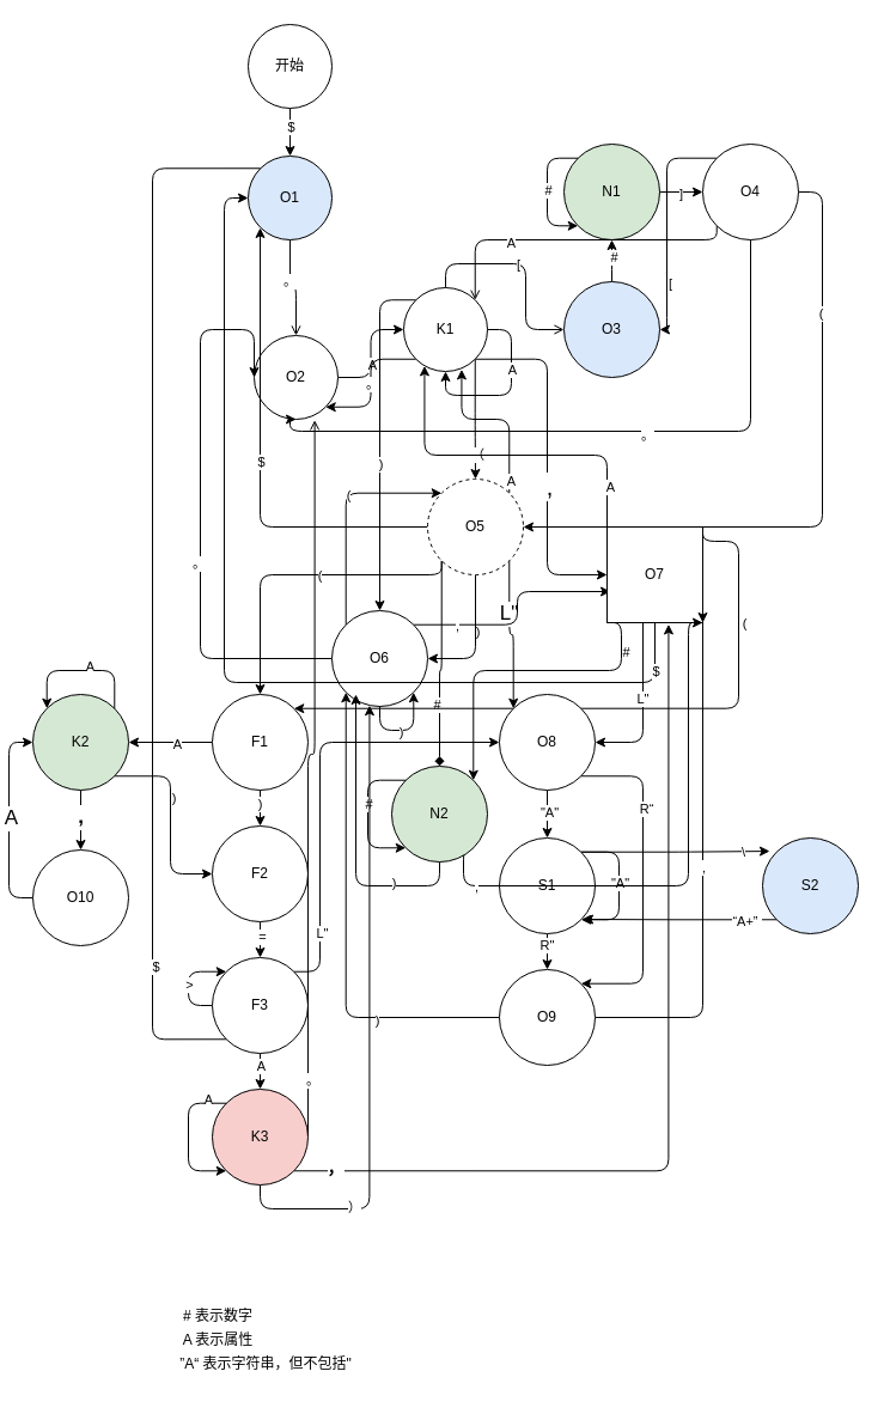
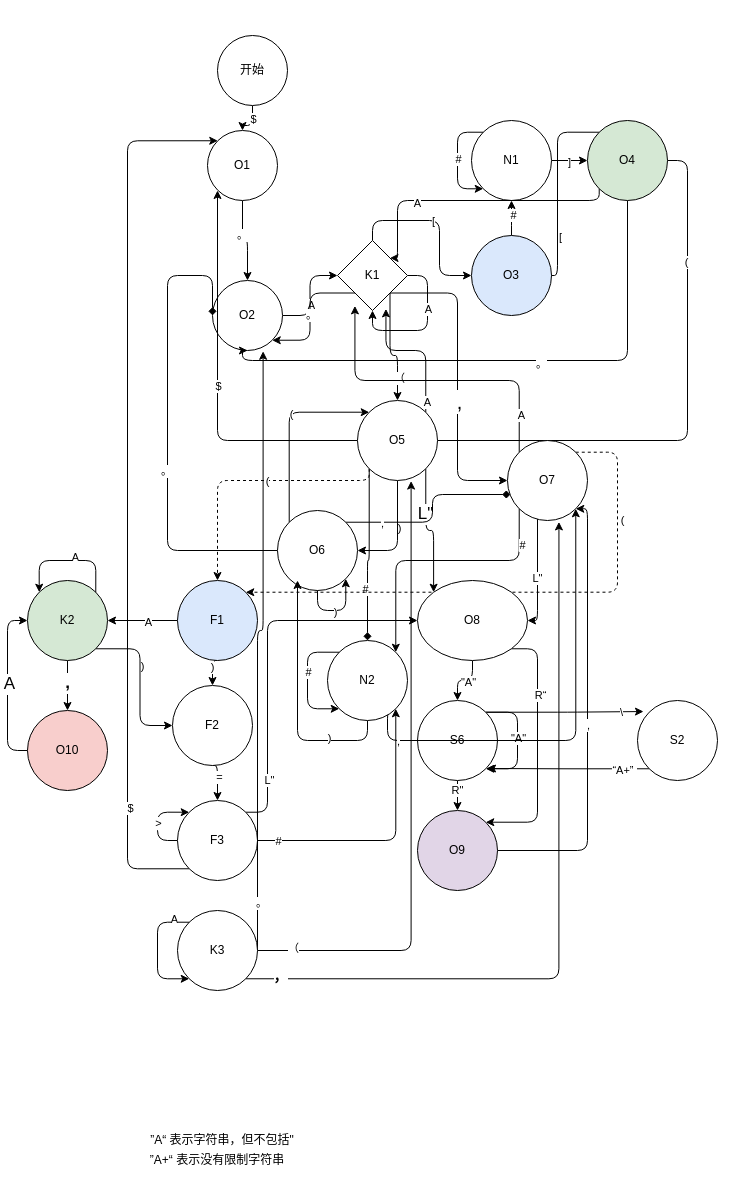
- <mxCell id="4" value="开始" style="ellipse;whiteSpace=wrap;html=1;rounded=1;" parent="1" vertex="1"><mxGeometry x="200" y="20" width="70" height="70" as="geometry" /></mxCell>
+ <mxCell id="4" value="开始" style="ellipse;whiteSpace=wrap;html=1;rounded=1;" parent="1" vertex="1"><mxGeometry x="210" y="35" width="70" height="70" as="geometry" /></mxCell>
- <mxCell id="113" style="edgeStyle=orthogonalEdgeStyle;orthogonalLoop=1;jettySize=auto;html=1;exitX=0;exitY=1;exitDx=0;exitDy=0;entryX=0;entryY=0;entryDx=0;entryDy=0;endArrow=none;" parent="1" source="121" target="8" edge="1"><mxGeometry relative="1" as="geometry"><Array as="points"><mxPoint x="120" y="868" /><mxPoint x="120" y="140" /></Array></mxGeometry></mxCell>
+ <mxCell id="113" style="edgeStyle=orthogonalEdgeStyle;orthogonalLoop=1;jettySize=auto;html=1;exitX=0;exitY=1;exitDx=0;exitDy=0;entryX=0;entryY=0;entryDx=0;entryDy=0;" parent="1" source="121" target="8" edge="1"><mxGeometry relative="1" as="geometry"><Array as="points"><mxPoint x="120" y="868" /><mxPoint x="120" y="140" /></Array></mxGeometry></mxCell>
- <mxCell id="31" value="N1" style="ellipse;whiteSpace=wrap;html=1;aspect=fixed;rounded=1;fillColor=#d5e8d4;" parent="1" vertex="1"><mxGeometry x="464" y="120" width="80" height="80" as="geometry" /></mxCell>
+ <mxCell id="31" value="N1" style="ellipse;whiteSpace=wrap;html=1;aspect=fixed;rounded=1;" parent="1" vertex="1"><mxGeometry x="464" y="120" width="80" height="80" as="geometry" /></mxCell>
- <mxCell id="42" value="O4" style="ellipse;whiteSpace=wrap;html=1;aspect=fixed;rounded=1;" parent="1" vertex="1"><mxGeometry x="580" y="120" width="80" height="80" as="geometry" /></mxCell>
+ <mxCell id="42" value="O4" style="ellipse;whiteSpace=wrap;html=1;aspect=fixed;rounded=1;fillColor=#d5e8d4;" parent="1" vertex="1"><mxGeometry x="580" y="120" width="80" height="80" as="geometry" /></mxCell>
- <mxCell id="8" value="O1" style="ellipse;whiteSpace=wrap;html=1;rounded=1;fillColor=#dae8fc;" parent="1" vertex="1"><mxGeometry x="200" y="130" width="70" height="70" as="geometry" /></mxCell>
+ <mxCell id="8" value="O1" style="ellipse;whiteSpace=wrap;html=1;rounded=1;" parent="1" vertex="1"><mxGeometry x="200" y="130" width="70" height="70" as="geometry" /></mxCell>
- <mxCell id="36" style="edgeStyle=orthogonalEdgeStyle;orthogonalLoop=1;jettySize=auto;html=1;exitX=0;exitY=1;exitDx=0;exitDy=0;entryX=1;entryY=0;entryDx=0;entryDy=0;endArrow=open;" parent="1" source="42" target="25" edge="1"><mxGeometry relative="1" as="geometry"><Array as="points"><mxPoint x="592" y="200" /><mxPoint x="390" y="200" /></Array></mxGeometry></mxCell>
+ <mxCell id="36" style="edgeStyle=orthogonalEdgeStyle;orthogonalLoop=1;jettySize=auto;html=1;exitX=0;exitY=1;exitDx=0;exitDy=0;entryX=1;entryY=0;entryDx=0;entryDy=0;" parent="1" source="42" target="25" edge="1"><mxGeometry relative="1" as="geometry"><Array as="points"><mxPoint x="592" y="200" /><mxPoint x="390" y="200" /></Array></mxGeometry></mxCell>
- <mxCell id="5" style="edgeStyle=orthogonalEdgeStyle;orthogonalLoop=1;jettySize=auto;html=1;exitX=0.5;exitY=1;exitDx=0;exitDy=0;entryX=0.5;entryY=0;entryDx=0;entryDy=0;endArrow=open;" parent="1" source="8" target="11" edge="1"><mxGeometry relative="1" as="geometry" /></mxCell>
+ <mxCell id="5" style="edgeStyle=orthogonalEdgeStyle;orthogonalLoop=1;jettySize=auto;html=1;exitX=0.5;exitY=1;exitDx=0;exitDy=0;entryX=0.5;entryY=0;entryDx=0;entryDy=0;" parent="1" source="8" target="11" edge="1"><mxGeometry relative="1" as="geometry" /></mxCell>
- <mxCell id="40" style="edgeStyle=orthogonalEdgeStyle;orthogonalLoop=1;jettySize=auto;html=1;exitX=0;exitY=0;exitDx=0;exitDy=0;entryX=1;entryY=0.5;entryDx=0;entryDy=0;" parent="1" source="42" target="28" edge="1"><mxGeometry relative="1" as="geometry"><Array as="points"><mxPoint x="550" y="132" /><mxPoint x="550" y="275" /></Array></mxGeometry></mxCell>
+ <mxCell id="40" style="edgeStyle=orthogonalEdgeStyle;orthogonalLoop=1;jettySize=auto;html=1;exitX=0;exitY=0;exitDx=0;exitDy=0;entryX=1;entryY=0.5;entryDx=0;entryDy=0;endArrow=none;" parent="1" source="42" target="28" edge="1"><mxGeometry relative="1" as="geometry"><Array as="points"><mxPoint x="550" y="132" /><mxPoint x="550" y="275" /></Array></mxGeometry></mxCell>
- <mxCell id="25" value="K1" style="ellipse;whiteSpace=wrap;html=1;rounded=1;" parent="1" vertex="1"><mxGeometry x="330" y="240" width="70" height="70" as="geometry" /></mxCell>
+ <mxCell id="25" value="K1" style="rhombus;whiteSpace=wrap;html=1;" parent="1" vertex="1"><mxGeometry x="330" y="240" width="70" height="70" as="geometry" /></mxCell>
- <mxCell id="16" style="edgeStyle=orthogonalEdgeStyle;orthogonalLoop=1;jettySize=auto;html=1;exitX=0.5;exitY=0;exitDx=0;exitDy=0;entryX=0;entryY=0.5;entryDx=0;entryDy=0;endArrow=open;" parent="1" source="25" target="28" edge="1"><mxGeometry relative="1" as="geometry" /></mxCell>
+ <mxCell id="16" style="edgeStyle=orthogonalEdgeStyle;orthogonalLoop=1;jettySize=auto;html=1;exitX=0.5;exitY=0;exitDx=0;exitDy=0;entryX=0;entryY=0.5;entryDx=0;entryDy=0;" parent="1" source="25" target="28" edge="1"><mxGeometry relative="1" as="geometry" /></mxCell>
- <mxCell id="56" style="edgeStyle=orthogonalEdgeStyle;orthogonalLoop=1;jettySize=auto;html=1;exitX=0;exitY=0.5;exitDx=0;exitDy=0;entryX=0;entryY=0.5;entryDx=0;entryDy=0;" parent="1" source="62" target="11" edge="1"><mxGeometry relative="1" as="geometry"><mxPoint x="150" y="270" as="targetPoint" /><Array as="points"><mxPoint x="160" y="550" /><mxPoint x="160" y="275" /></Array></mxGeometry></mxCell>
+ <mxCell id="56" style="edgeStyle=orthogonalEdgeStyle;orthogonalLoop=1;jettySize=auto;html=1;exitX=0;exitY=0.5;exitDx=0;exitDy=0;entryX=0;entryY=0.5;entryDx=0;entryDy=0;endArrow=diamond;" parent="1" source="62" target="11" edge="1"><mxGeometry relative="1" as="geometry"><mxPoint x="150" y="270" as="targetPoint" /><Array as="points"><mxPoint x="160" y="550" /><mxPoint x="160" y="275" /></Array></mxGeometry></mxCell>
- <mxCell id="122" style="edgeStyle=orthogonalEdgeStyle;orthogonalLoop=1;jettySize=auto;html=1;exitX=1;exitY=0.5;exitDx=0;exitDy=0;entryX=0.723;entryY=1.011;entryDx=0;entryDy=0;entryPerimeter=0;endArrow=open;" parent="1" source="130" target="11" edge="1"><mxGeometry relative="1" as="geometry"><Array as="points"><mxPoint x="250" y="630" /></Array></mxGeometry></mxCell>
+ <mxCell id="122" style="edgeStyle=orthogonalEdgeStyle;orthogonalLoop=1;jettySize=auto;html=1;exitX=1;exitY=0.5;exitDx=0;exitDy=0;entryX=0.723;entryY=1.011;entryDx=0;entryDy=0;entryPerimeter=0;" parent="1" source="130" target="11" edge="1"><mxGeometry relative="1" as="geometry"><Array as="points"><mxPoint x="250" y="630" /></Array></mxGeometry></mxCell>
- <mxCell id="20" style="edgeStyle=orthogonalEdgeStyle;orthogonalLoop=1;jettySize=auto;html=1;exitX=0;exitY=0;exitDx=0;exitDy=0;entryX=0.5;entryY=0;entryDx=0;entryDy=0;" parent="1" source="25" target="62" edge="1"><mxGeometry relative="1" as="geometry"><mxPoint x="310" y="500" as="targetPoint" /><Array as="points"><mxPoint x="310" y="250" /></Array></mxGeometry></mxCell>
- <mxCell id="21" value=")" style="edgeLabel;html=1;align=center;verticalAlign=middle;resizable=0;points=[];rounded=1;" parent="20" vertex="1" connectable="0"><mxGeometry x="0.152" relative="1" as="geometry"><mxPoint as="offset" /></mxGeometry></mxCell>
- <mxCell id="55" value="O5" style="ellipse;whiteSpace=wrap;html=1;aspect=fixed;rounded=1;dashed=1;" parent="1" vertex="1"><mxGeometry x="350" y="400" width="80" height="80" as="geometry" /></mxCell>
+ <mxCell id="55" value="O5" style="ellipse;whiteSpace=wrap;html=1;aspect=fixed;rounded=1;" parent="1" vertex="1"><mxGeometry x="350" y="400" width="80" height="80" as="geometry" /></mxCell>
- <mxCell id="38" style="edgeStyle=orthogonalEdgeStyle;orthogonalLoop=1;jettySize=auto;html=1;exitX=1;exitY=0.5;exitDx=0;exitDy=0;entryX=1;entryY=0.5;entryDx=0;entryDy=0;" parent="1" source="42" target="55" edge="1"><mxGeometry relative="1" as="geometry" /></mxCell>
+ <mxCell id="38" style="edgeStyle=orthogonalEdgeStyle;orthogonalLoop=1;jettySize=auto;html=1;exitX=1;exitY=0.5;exitDx=0;exitDy=0;entryX=1;entryY=0.5;entryDx=0;entryDy=0;endArrow=none;" parent="1" source="42" target="55" edge="1"><mxGeometry relative="1" as="geometry" /></mxCell>
- <mxCell id="63" style="edgeStyle=orthogonalEdgeStyle;orthogonalLoop=1;jettySize=auto;html=1;exitX=0.5;exitY=1;exitDx=0;exitDy=0;entryX=0;entryY=0.5;entryDx=0;entryDy=0;" parent="1" source="73" target="8" edge="1"><mxGeometry relative="1" as="geometry"><Array as="points"><mxPoint x="540" y="570" /><mxPoint x="180" y="570" /><mxPoint x="180" y="165" /></Array></mxGeometry></mxCell>
- <mxCell id="64" value="$" style="edgeLabel;html=1;align=center;verticalAlign=middle;resizable=0;points=[];rounded=1;" parent="63" vertex="1" connectable="0"><mxGeometry x="-0.703" y="1" relative="1" as="geometry"><mxPoint x="74" y="-11" as="offset" /></mxGeometry></mxCell>
- <mxCell id="51" style="edgeStyle=orthogonalEdgeStyle;orthogonalLoop=1;jettySize=auto;html=1;exitX=0;exitY=1;exitDx=0;exitDy=0;entryX=0.5;entryY=0;entryDx=0;entryDy=0;" parent="1" source="55" target="107" edge="1"><mxGeometry relative="1" as="geometry"><Array as="points"><mxPoint x="362" y="480" /><mxPoint x="210" y="480" /></Array></mxGeometry></mxCell>
+ <mxCell id="51" style="edgeStyle=orthogonalEdgeStyle;orthogonalLoop=1;jettySize=auto;html=1;exitX=0;exitY=1;exitDx=0;exitDy=0;entryX=0.5;entryY=0;entryDx=0;entryDy=0;dashed=1;" parent="1" source="55" target="107" edge="1"><mxGeometry relative="1" as="geometry"><Array as="points"><mxPoint x="362" y="480" /><mxPoint x="210" y="480" /></Array></mxGeometry></mxCell>
- <mxCell id="73" value="O7" style="whiteSpace=wrap;html=1;aspect=fixed;rounded=0;" parent="1" vertex="1"><mxGeometry x="500" y="440" width="80" height="80" as="geometry" /></mxCell>
+ <mxCell id="73" value="O7" style="ellipse;whiteSpace=wrap;html=1;aspect=fixed;rounded=1;" parent="1" vertex="1"><mxGeometry x="500" y="440" width="80" height="80" as="geometry" /></mxCell>
- <mxCell id="58" style="edgeStyle=orthogonalEdgeStyle;orthogonalLoop=1;jettySize=auto;html=1;exitX=1;exitY=0;exitDx=0;exitDy=0;entryX=0.038;entryY=0.675;entryDx=0;entryDy=0;entryPerimeter=0;" parent="1" source="62" target="73" edge="1"><mxGeometry relative="1" as="geometry" /></mxCell>
+ <mxCell id="58" style="edgeStyle=orthogonalEdgeStyle;orthogonalLoop=1;jettySize=auto;html=1;exitX=1;exitY=0;exitDx=0;exitDy=0;entryX=0.038;entryY=0.675;entryDx=0;entryDy=0;entryPerimeter=0;endArrow=diamond;" parent="1" source="62" target="73" edge="1"><mxGeometry relative="1" as="geometry" /></mxCell>
- <mxCell id="69" style="edgeStyle=orthogonalEdgeStyle;sketch=0;orthogonalLoop=1;jettySize=auto;html=1;exitX=1;exitY=0;exitDx=0;exitDy=0;entryX=1;entryY=0;entryDx=0;entryDy=0;" parent="1" source="73" target="107" edge="1"><mxGeometry relative="1" as="geometry"><Array as="points"><mxPoint x="610" y="452" /><mxPoint x="610" y="592" /></Array></mxGeometry></mxCell>
+ <mxCell id="69" style="edgeStyle=orthogonalEdgeStyle;sketch=0;orthogonalLoop=1;jettySize=auto;html=1;exitX=1;exitY=0;exitDx=0;exitDy=0;entryX=1;entryY=0;entryDx=0;entryDy=0;dashed=1;" parent="1" source="73" target="107" edge="1"><mxGeometry relative="1" as="geometry"><Array as="points"><mxPoint x="610" y="452" /><mxPoint x="610" y="592" /></Array></mxGeometry></mxCell>
- <mxCell id="107" value="F1" style="ellipse;whiteSpace=wrap;html=1;aspect=fixed;rounded=1;" parent="1" vertex="1"><mxGeometry x="170" y="580" width="80" height="80" as="geometry" /></mxCell>
+ <mxCell id="107" value="F1" style="ellipse;whiteSpace=wrap;html=1;aspect=fixed;rounded=1;fillColor=#dae8fc;" parent="1" vertex="1"><mxGeometry x="170" y="580" width="80" height="80" as="geometry" /></mxCell>
- <mxCell id="80" value="O8" style="ellipse;whiteSpace=wrap;html=1;aspect=fixed;rounded=1;" parent="1" vertex="1"><mxGeometry x="410" y="580" width="80" height="80" as="geometry" /></mxCell>
+ <mxCell id="80" value="O8" style="ellipse;whiteSpace=wrap;html=1;aspect=fixed;rounded=1;" parent="1" vertex="1"><mxGeometry x="410" y="580" width="110" height="80" as="geometry" /></mxCell>
- <mxCell id="97" value="N2" style="ellipse;whiteSpace=wrap;html=1;aspect=fixed;rounded=1;fillColor=#d5e8d4;" parent="1" vertex="1"><mxGeometry x="320" y="640" width="80" height="80" as="geometry" /></mxCell>
+ <mxCell id="97" value="N2" style="ellipse;whiteSpace=wrap;html=1;aspect=fixed;rounded=1;" parent="1" vertex="1"><mxGeometry x="320" y="640" width="80" height="80" as="geometry" /></mxCell>
- <mxCell id="110" value="F2" style="ellipse;whiteSpace=wrap;html=1;aspect=fixed;rounded=1;" parent="1" vertex="1"><mxGeometry x="170" y="690" width="80" height="80" as="geometry" /></mxCell>
+ <mxCell id="110" value="F2" style="ellipse;whiteSpace=wrap;html=1;aspect=fixed;rounded=1;" parent="1" vertex="1"><mxGeometry x="165" y="685" width="80" height="80" as="geometry" /></mxCell>
- <mxCell id="87" value="S1" style="ellipse;whiteSpace=wrap;html=1;aspect=fixed;rounded=1;" parent="1" vertex="1"><mxGeometry x="410" y="700" width="80" height="80" as="geometry" /></mxCell>
+ <mxCell id="87" value="S6" style="ellipse;whiteSpace=wrap;html=1;aspect=fixed;rounded=1;" parent="1" vertex="1"><mxGeometry x="410" y="700" width="80" height="80" as="geometry" /></mxCell>
- <mxCell id="102" value="S2" style="ellipse;whiteSpace=wrap;html=1;aspect=fixed;rounded=1;fillColor=#dae8fc;" parent="1" vertex="1"><mxGeometry x="630" y="700" width="80" height="80" as="geometry" /></mxCell>
+ <mxCell id="102" value="S2" style="ellipse;whiteSpace=wrap;html=1;aspect=fixed;rounded=1;" parent="1" vertex="1"><mxGeometry x="630" y="700" width="80" height="80" as="geometry" /></mxCell>
- <mxCell id="145" value="O10" style="ellipse;whiteSpace=wrap;html=1;aspect=fixed;sketch=0;rounded=1;" parent="1" vertex="1"><mxGeometry x="20" y="710" width="80" height="80" as="geometry" /></mxCell>
+ <mxCell id="145" value="O10" style="ellipse;whiteSpace=wrap;html=1;aspect=fixed;sketch=0;rounded=1;fillColor=#f8cecc;" parent="1" vertex="1"><mxGeometry x="20" y="710" width="80" height="80" as="geometry" /></mxCell>
- <mxCell id="90" style="edgeStyle=orthogonalEdgeStyle;orthogonalLoop=1;jettySize=auto;html=1;exitX=0;exitY=0.5;exitDx=0;exitDy=0;entryX=0;entryY=1;entryDx=0;entryDy=0;" parent="1" source="92" target="62" edge="1"><mxGeometry relative="1" as="geometry" /></mxCell>
- <mxCell id="91" value=")" style="edgeLabel;html=1;align=center;verticalAlign=middle;resizable=0;points=[];rounded=1;" parent="90" vertex="1" connectable="0"><mxGeometry x="-0.485" y="2" relative="1" as="geometry"><mxPoint as="offset" /></mxGeometry></mxCell>
+ <mxCell id="124" style="edgeStyle=orthogonalEdgeStyle;orthogonalLoop=1;jettySize=auto;html=1;exitX=1;exitY=0.5;exitDx=0;exitDy=0;entryX=0.67;entryY=1.007;entryDx=0;entryDy=0;entryPerimeter=0;" parent="1" source="130" target="55" edge="1"><mxGeometry relative="1" as="geometry" /></mxCell>
+ <mxCell id="125" value="（" style="edgeLabel;html=1;align=center;verticalAlign=middle;resizable=0;points=[];rounded=1;" parent="124" vertex="1" connectable="0"><mxGeometry x="-0.889" y="3" relative="1" as="geometry"><mxPoint as="offset" /></mxGeometry></mxCell>
+ <mxCell id="117" style="edgeStyle=orthogonalEdgeStyle;orthogonalLoop=1;jettySize=auto;html=1;exitX=1;exitY=0.5;exitDx=0;exitDy=0;entryX=1;entryY=1;entryDx=0;entryDy=0;" parent="1" source="121" target="97" edge="1"><mxGeometry relative="1" as="geometry"><Array as="points"><mxPoint x="388" y="840" /></Array></mxGeometry></mxCell>
+ <mxCell id="118" value="#" style="edgeLabel;html=1;align=center;verticalAlign=middle;resizable=0;points=[];rounded=1;" parent="117" vertex="1" connectable="0"><mxGeometry x="-0.852" y="-2" relative="1" as="geometry"><mxPoint y="-2" as="offset" /></mxGeometry></mxCell>
- <mxCell id="126" style="edgeStyle=orthogonalEdgeStyle;sketch=0;orthogonalLoop=1;jettySize=auto;html=1;exitX=0.5;exitY=1;exitDx=0;exitDy=0;entryX=0.393;entryY=0.99;entryDx=0;entryDy=0;entryPerimeter=0;" parent="1" source="130" target="62" edge="1"><mxGeometry relative="1" as="geometry" /></mxCell>
- <mxCell id="127" value="）" style="edgeLabel;html=1;align=center;verticalAlign=middle;resizable=0;points=[];rounded=1;" parent="126" vertex="1" connectable="0"><mxGeometry x="-0.63" y="2" relative="1" as="geometry"><mxPoint as="offset" /></mxGeometry></mxCell>
- <mxCell id="92" value="O9" style="ellipse;whiteSpace=wrap;html=1;aspect=fixed;rounded=1;" parent="1" vertex="1"><mxGeometry x="410" y="810" width="80" height="80" as="geometry" /></mxCell>
+ <mxCell id="92" value="O9" style="ellipse;whiteSpace=wrap;html=1;aspect=fixed;rounded=1;fillColor=#e1d5e7;" parent="1" vertex="1"><mxGeometry x="410" y="810" width="80" height="80" as="geometry" /></mxCell>
- <mxCell id="119" style="edgeStyle=orthogonalEdgeStyle;orthogonalLoop=1;jettySize=auto;html=1;exitX=0.5;exitY=1;exitDx=0;exitDy=0;entryX=0.5;entryY=0;entryDx=0;entryDy=0;" parent="1" source="121" target="130" edge="1"><mxGeometry relative="1" as="geometry" /></mxCell>
- <mxCell id="120" value="A" style="edgeLabel;html=1;align=center;verticalAlign=middle;resizable=0;points=[];rounded=1;" parent="119" vertex="1" connectable="0"><mxGeometry x="-0.467" y="3" relative="1" as="geometry"><mxPoint x="-3" y="2" as="offset" /></mxGeometry></mxCell>
- <mxCell id="130" value="K3" style="ellipse;whiteSpace=wrap;html=1;aspect=fixed;rounded=1;fillColor=#f8cecc;" parent="1" vertex="1"><mxGeometry x="170" y="910" width="80" height="80" as="geometry" /></mxCell>
+ <mxCell id="130" value="K3" style="ellipse;whiteSpace=wrap;html=1;aspect=fixed;rounded=1;" parent="1" vertex="1"><mxGeometry x="170" y="910" width="80" height="80" as="geometry" /></mxCell>
- <mxCell id="132" value="# 表示数字" style="text;html=1;strokeColor=none;fillColor=none;align=center;verticalAlign=middle;whiteSpace=wrap;rounded=1;" parent="131" vertex="1"><mxGeometry width="130" height="20" as="geometry" /></mxCell>
- <mxCell id="133" value="A 表示属性" style="text;html=1;strokeColor=none;fillColor=none;align=center;verticalAlign=middle;whiteSpace=wrap;rounded=1;" parent="131" vertex="1"><mxGeometry y="20" width="130" height="20" as="geometry" /></mxCell>
+ <mxCell id="135" value="”A+“ 表示没有限制字符串" style="text;html=1;strokeColor=none;fillColor=none;align=center;verticalAlign=middle;whiteSpace=wrap;rounded=1;" parent="131" vertex="1"><mxGeometry x="30" y="60" width="140" height="20" as="geometry" /></mxCell>
